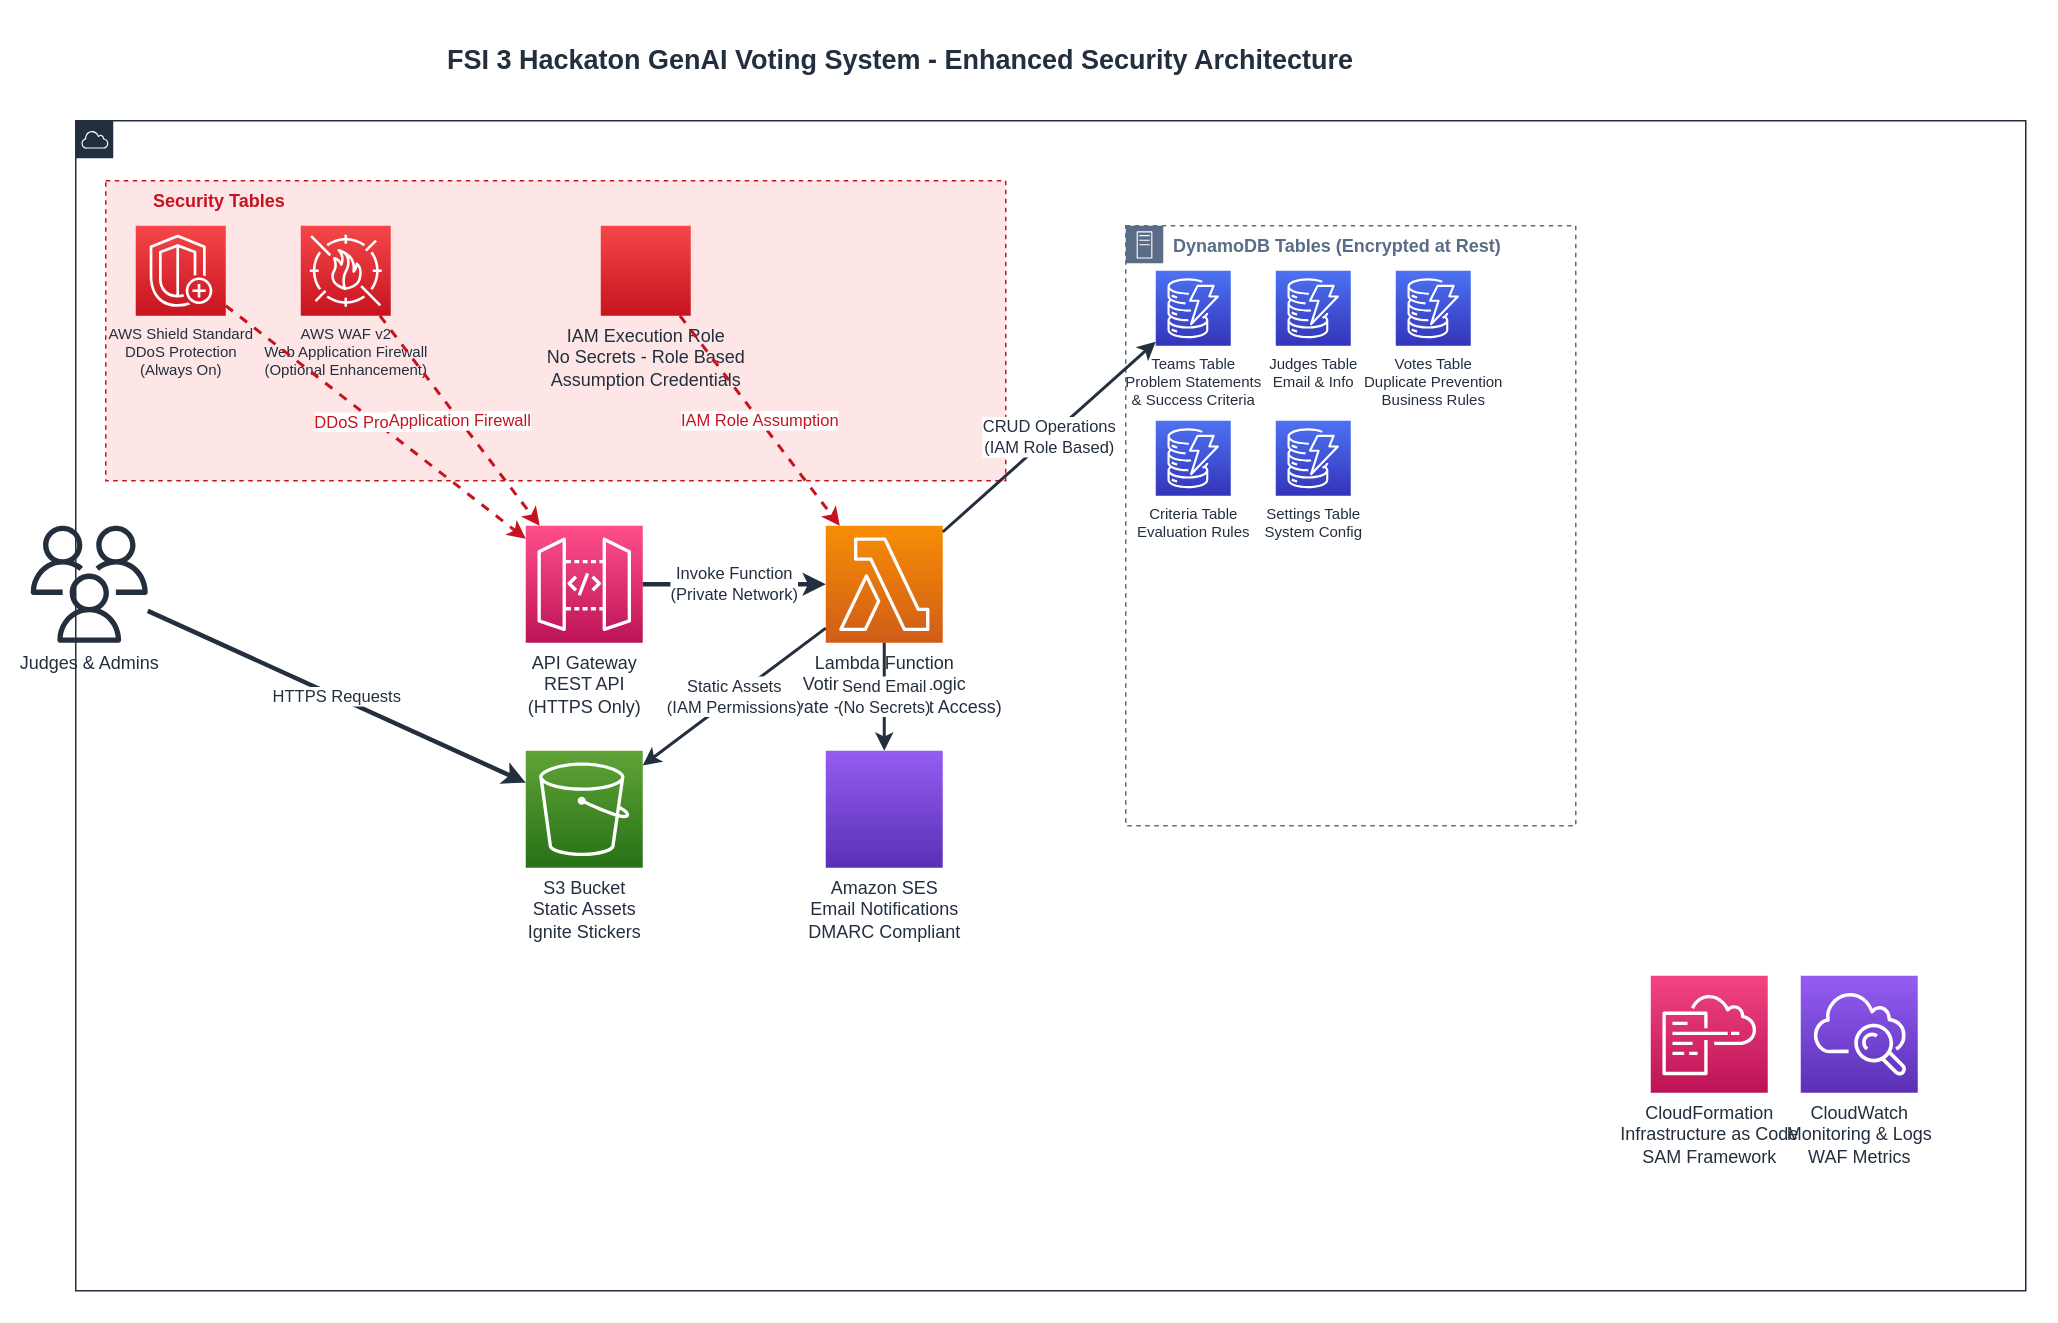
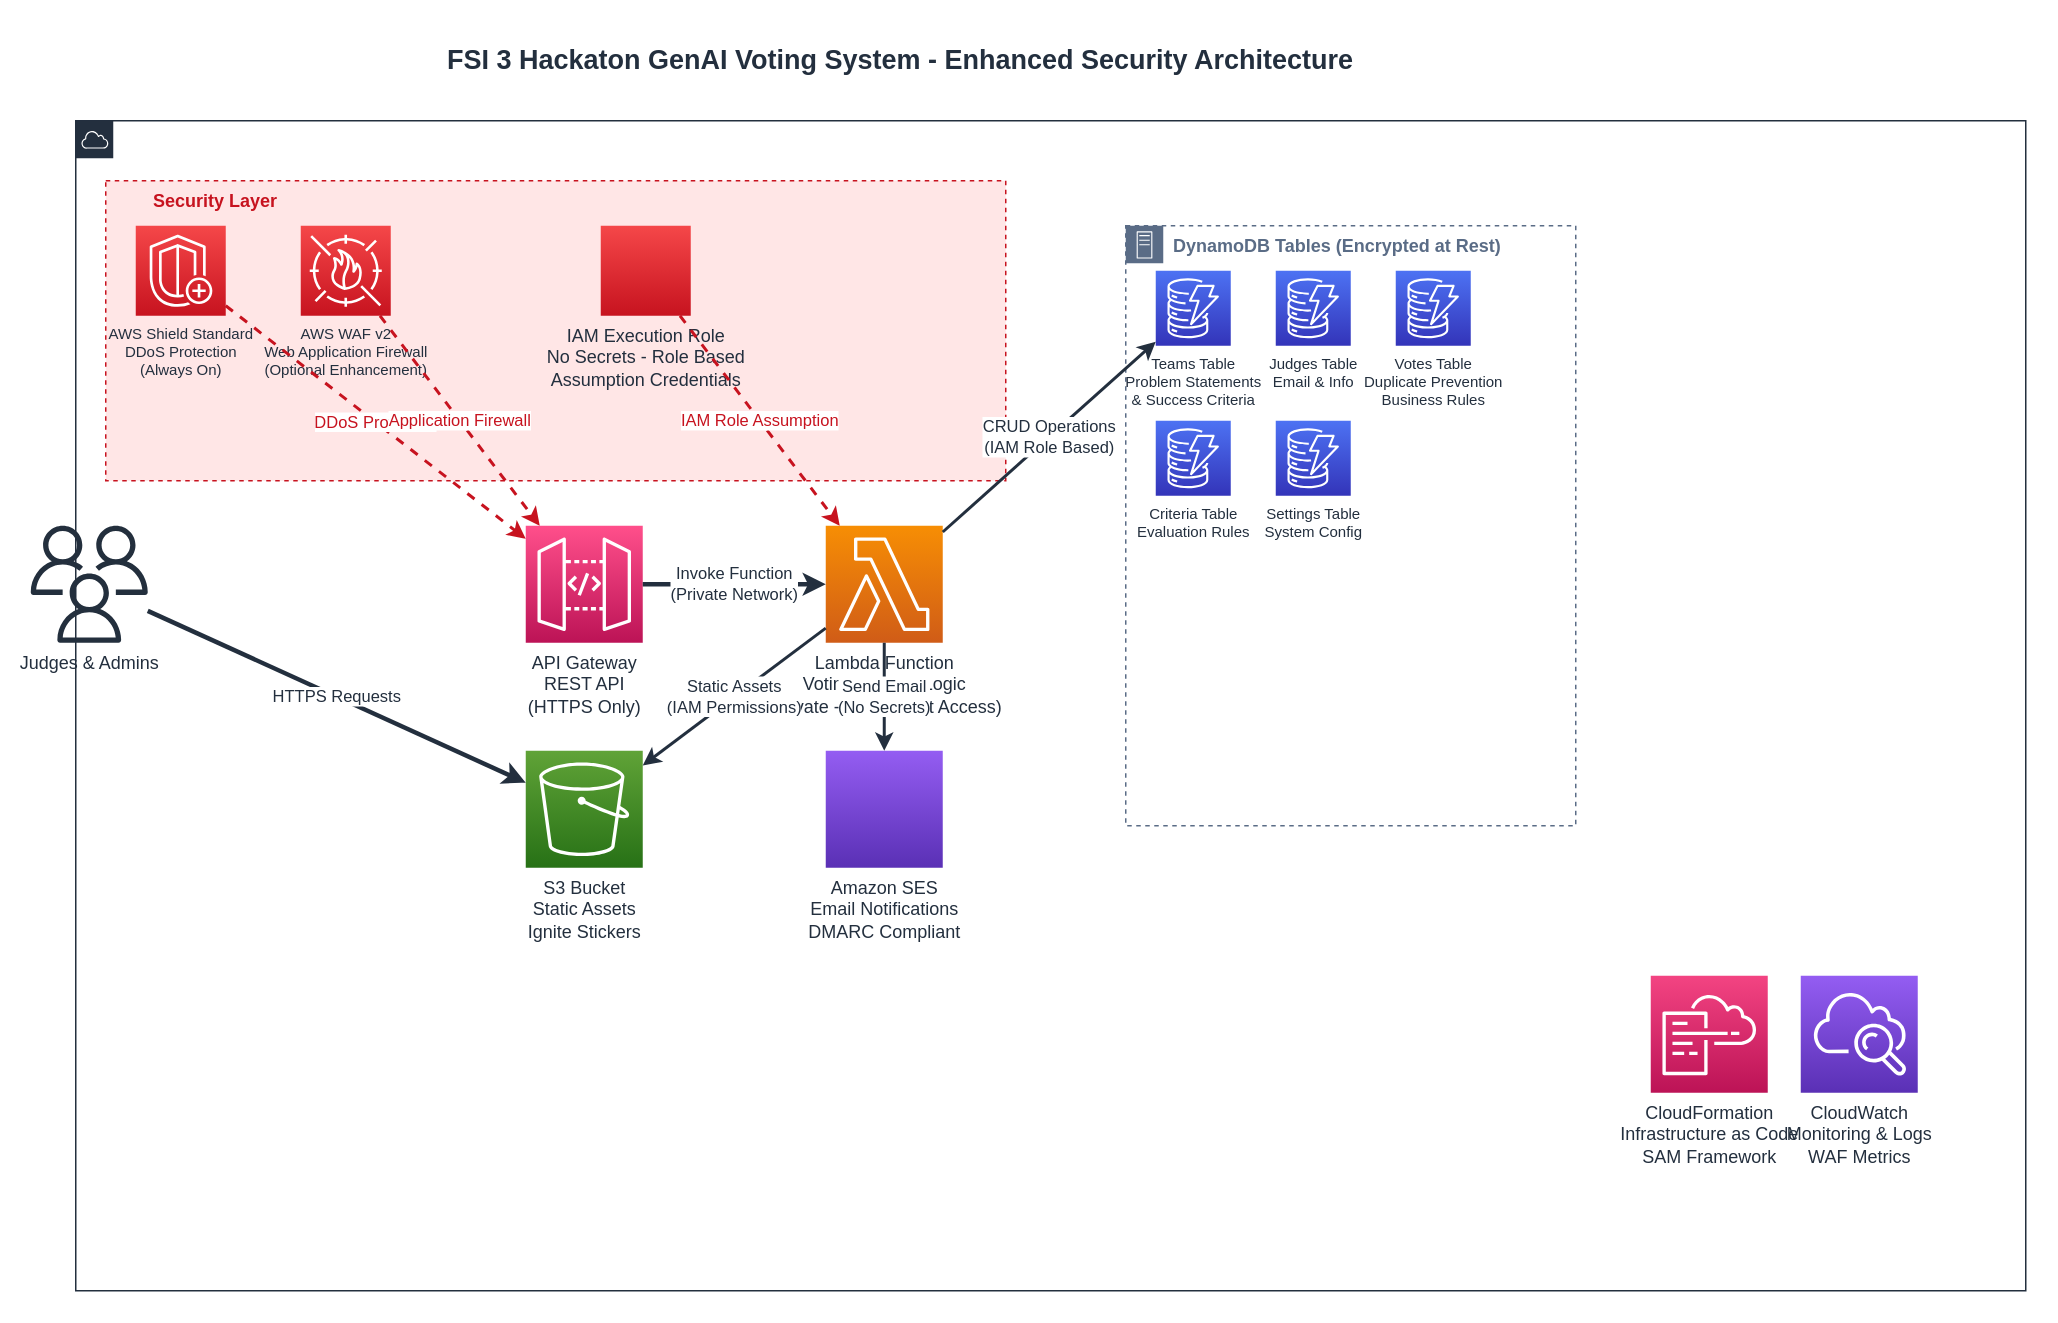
- <mxCell id="4" value="Security Tables" style="sketch=0;outlineConnect=0;gradientColor=none;html=1;whiteSpace=wrap;fontSize=12;fontStyle=1;shape=mxgraph.aws4.group;grIcon=mxgraph.aws4.group_security_identity_compliance;strokeColor=#C7131F;fillColor=#FFE6E6;verticalAlign=top;align=left;spacingLeft=30;fontColor=#C7131F;dashed=1;" vertex="1" parent="1"><mxGeometry x="70" y="120" width="600" height="200" as="geometry" /></mxCell>
+ <mxCell id="4" value="Security Layer" style="sketch=0;outlineConnect=0;gradientColor=none;html=1;whiteSpace=wrap;fontSize=12;fontStyle=1;shape=mxgraph.aws4.group;grIcon=mxgraph.aws4.group_security_identity_compliance;strokeColor=#C7131F;fillColor=#FFE6E6;verticalAlign=top;align=left;spacingLeft=30;fontColor=#C7131F;dashed=1;" vertex="1" parent="1"><mxGeometry x="70" y="120" width="600" height="200" as="geometry" /></mxCell>
